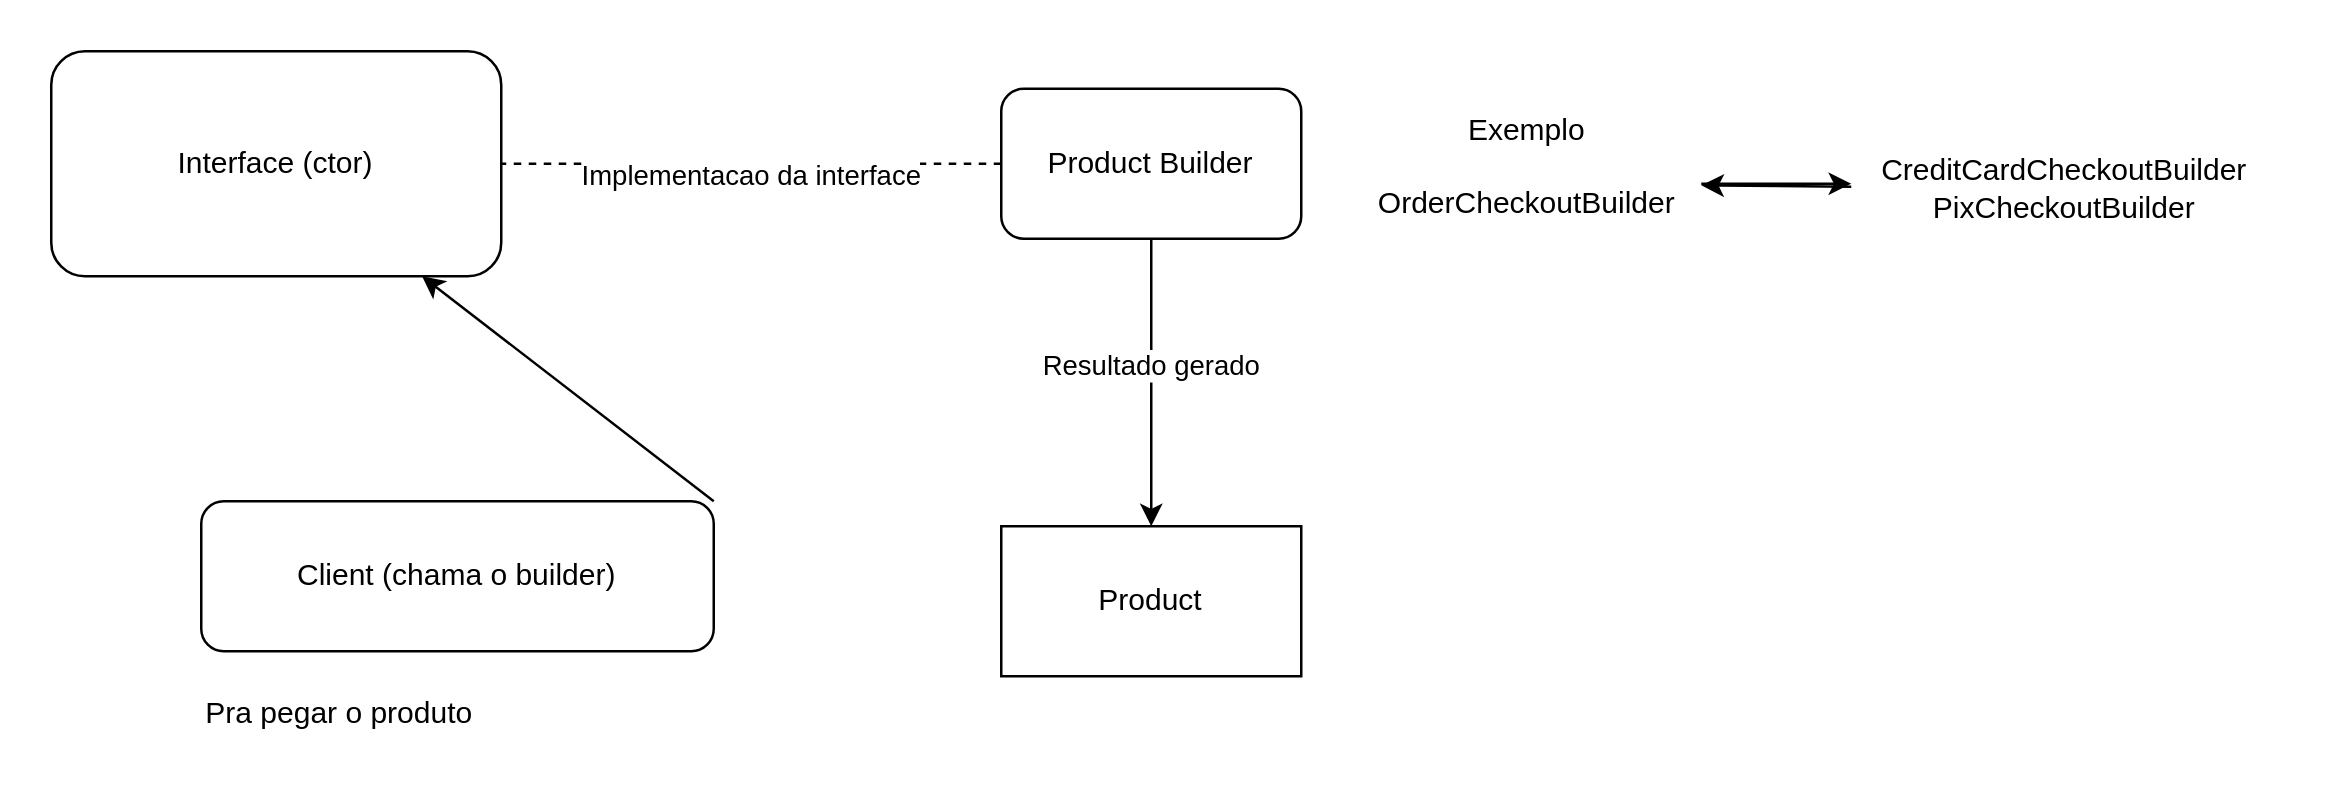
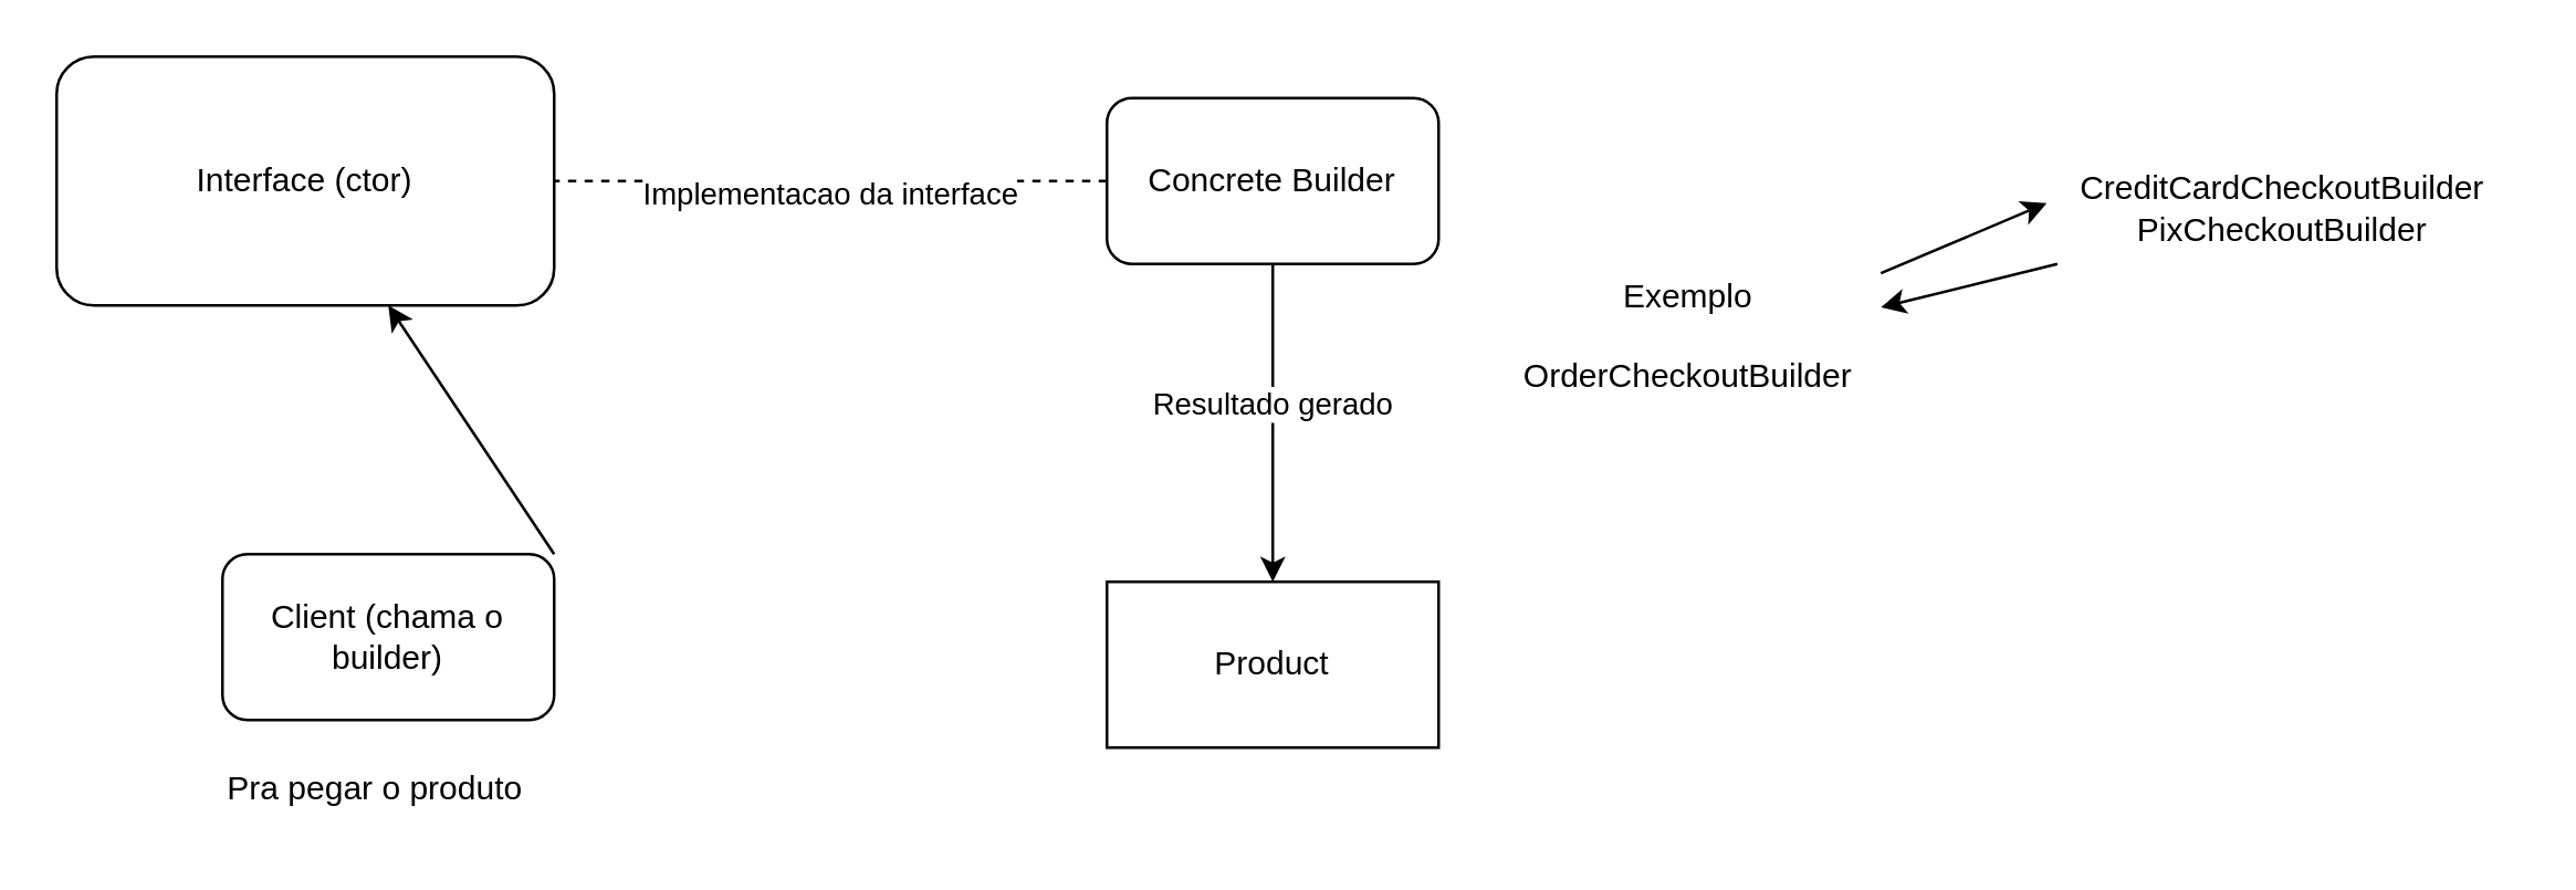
- <mxCell id="7" value="Product Builder" style="rounded=1;whiteSpace=wrap;html=1;" vertex="1" parent="1"><mxGeometry x="400" y="35" width="120" height="60" as="geometry" /></mxCell>
+ <mxCell id="7" value="Concrete Builder" style="rounded=1;whiteSpace=wrap;html=1;" vertex="1" parent="1"><mxGeometry x="400" y="35" width="120" height="60" as="geometry" /></mxCell>
- <mxCell id="13" value="Exemplo&lt;br&gt;&lt;br&gt;OrderCheckoutBuilder&lt;div&gt;&lt;br/&gt;&lt;/div&gt;" style="text;html=1;align=center;verticalAlign=middle;resizable=0;points=[];autosize=1;strokeColor=none;fillColor=none;" vertex="1" parent="1"><mxGeometry x="540" y="38" width="140" height="70" as="geometry" /></mxCell>
+ <mxCell id="13" value="Exemplo&lt;br&gt;&lt;br&gt;OrderCheckoutBuilder&lt;div&gt;&lt;br/&gt;&lt;/div&gt;" style="text;html=1;align=center;verticalAlign=middle;resizable=0;points=[];autosize=1;strokeColor=none;fillColor=none;" vertex="1" parent="1"><mxGeometry x="540" y="93" width="140" height="70" as="geometry" /></mxCell>
- <mxCell id="10" value="Client (chama o builder)" style="rounded=1;whiteSpace=wrap;html=1;" vertex="1" parent="1"><mxGeometry x="80" y="200" width="205" height="60" as="geometry" /></mxCell>
+ <mxCell id="10" value="Client (chama o builder)" style="rounded=1;whiteSpace=wrap;html=1;" vertex="1" parent="1"><mxGeometry x="80" y="200" width="120" height="60" as="geometry" /></mxCell>
